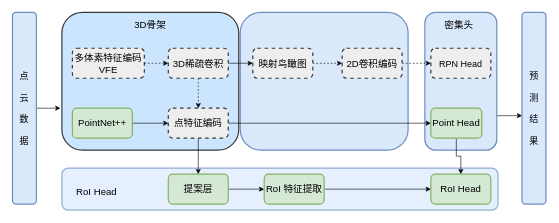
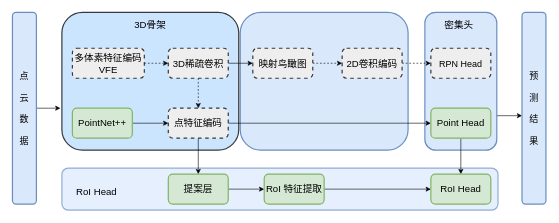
- <mxCell id="25" value="&lt;font style=&quot;font-size: 16px&quot;&gt;Point Head&lt;/font&gt;" style="rounded=1;whiteSpace=wrap;html=1;strokeWidth=2;fillColor=#d5e8d4;strokeColor=#82b366;" vertex="1" parent="1"><mxGeometry x="718" y="180" width="85" height="50" as="geometry" /></mxCell>
+ <mxCell id="25" value="&lt;font style=&quot;font-size: 16px&quot;&gt;Point Head&lt;/font&gt;" style="rounded=1;whiteSpace=wrap;html=1;strokeWidth=2;fillColor=#d5e8d4;strokeColor=#82b366;" vertex="1" parent="1"><mxGeometry x="718" y="180" width="100" height="50" as="geometry" /></mxCell>
